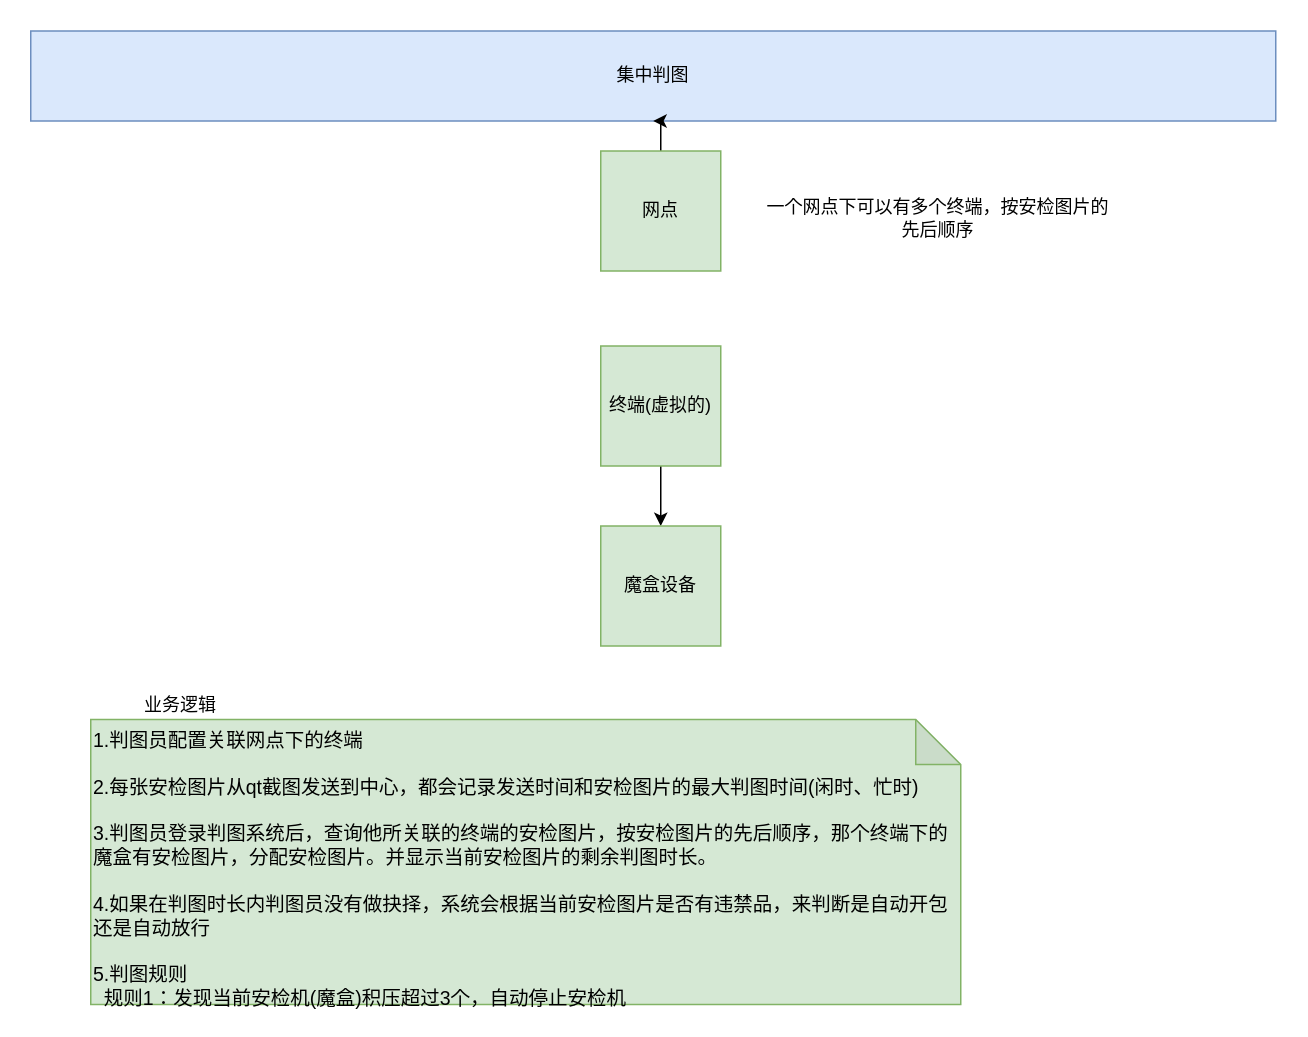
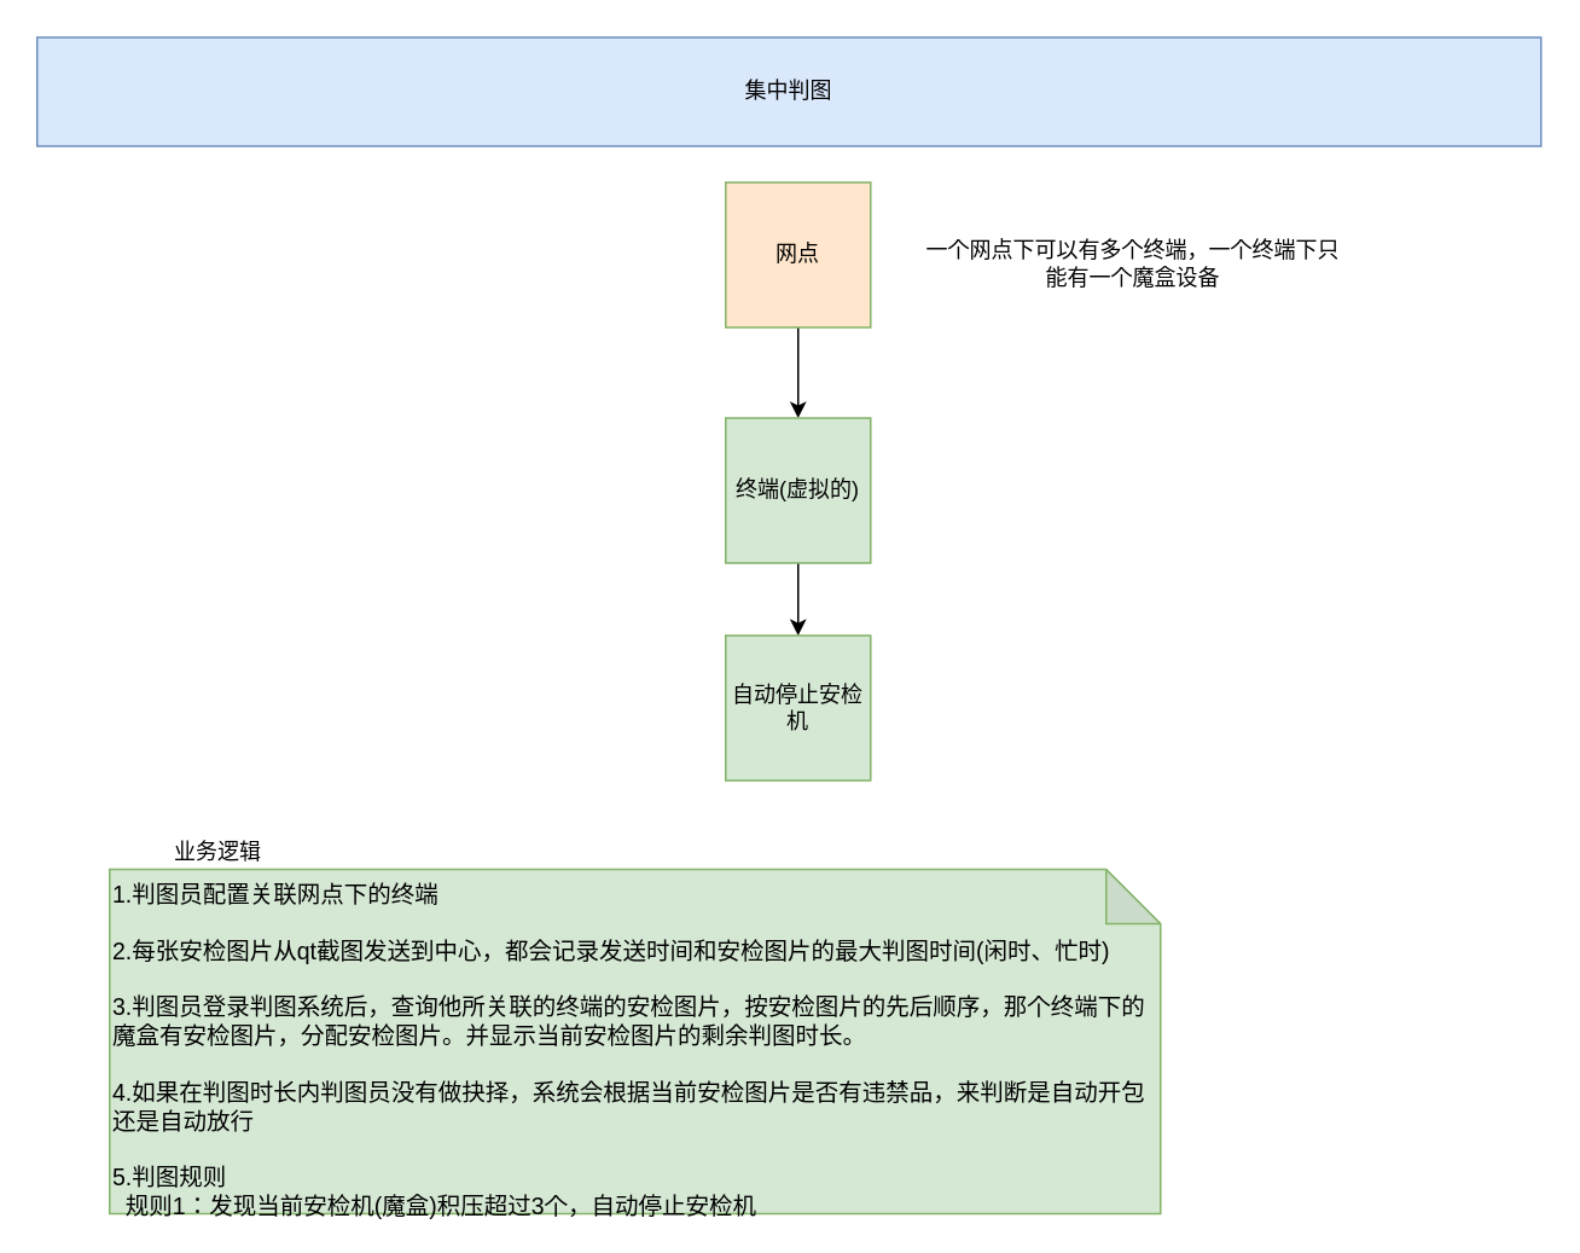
- <mxCell id="3" value="" style="edgeStyle=orthogonalEdgeStyle;rounded=0;orthogonalLoop=1;jettySize=auto;html=1;" edge="1" parent="1" source="4" target="2"><mxGeometry relative="1" as="geometry" /></mxCell>
+ <mxCell id="3" value="" style="edgeStyle=orthogonalEdgeStyle;rounded=0;orthogonalLoop=1;jettySize=auto;html=1;" edge="1" parent="1" source="4" target="6"><mxGeometry relative="1" as="geometry" /></mxCell>
- <mxCell id="4" value="网点" style="whiteSpace=wrap;html=1;aspect=fixed;fillColor=#d5e8d4;strokeColor=#82b366;" vertex="1" parent="1"><mxGeometry x="400" y="100" width="80" height="80" as="geometry" /></mxCell>
+ <mxCell id="4" value="网点" style="whiteSpace=wrap;html=1;aspect=fixed;fillColor=#ffe6cc;strokeColor=#82b366;" vertex="1" parent="1"><mxGeometry x="400" y="100" width="80" height="80" as="geometry" /></mxCell>
- <mxCell id="8" value="一个网点下可以有多个终端，按安检图片的先后顺序" style="text;html=1;strokeColor=none;fillColor=none;align=center;verticalAlign=middle;whiteSpace=wrap;rounded=0;" vertex="1" parent="1"><mxGeometry x="510" y="130" width="230" height="30" as="geometry" /></mxCell>
+ <mxCell id="8" value="一个网点下可以有多个终端，一个终端下只能有一个魔盒设备" style="text;html=1;strokeColor=none;fillColor=none;align=center;verticalAlign=middle;whiteSpace=wrap;rounded=0;" vertex="1" parent="1"><mxGeometry x="510" y="130" width="230" height="30" as="geometry" /></mxCell>
- <mxCell id="7" value="魔盒设备" style="whiteSpace=wrap;html=1;aspect=fixed;fillColor=#d5e8d4;strokeColor=#82b366;" vertex="1" parent="1"><mxGeometry x="400" y="350" width="80" height="80" as="geometry" /></mxCell>
+ <mxCell id="7" value="自动停止安检机" style="whiteSpace=wrap;html=1;aspect=fixed;fillColor=#d5e8d4;strokeColor=#82b366;" vertex="1" parent="1"><mxGeometry x="400" y="350" width="80" height="80" as="geometry" /></mxCell>
